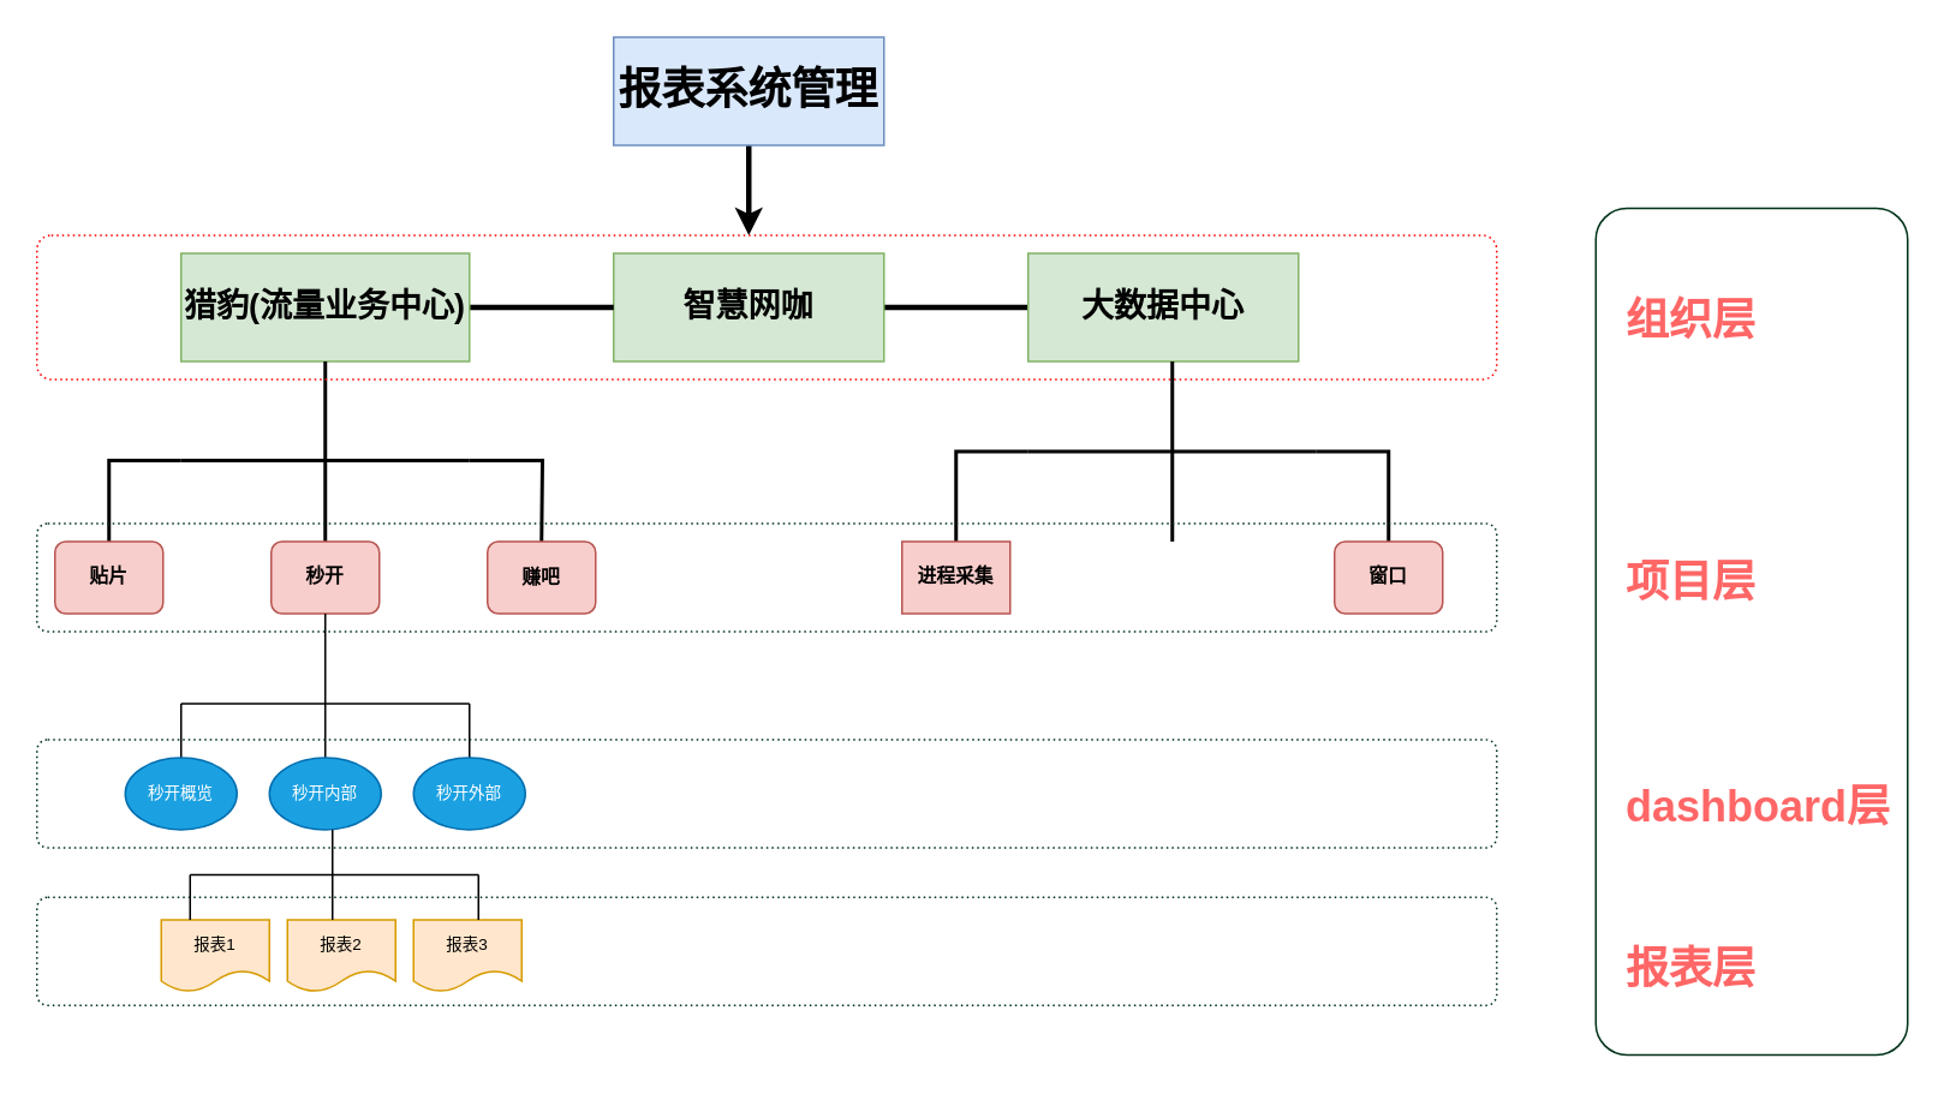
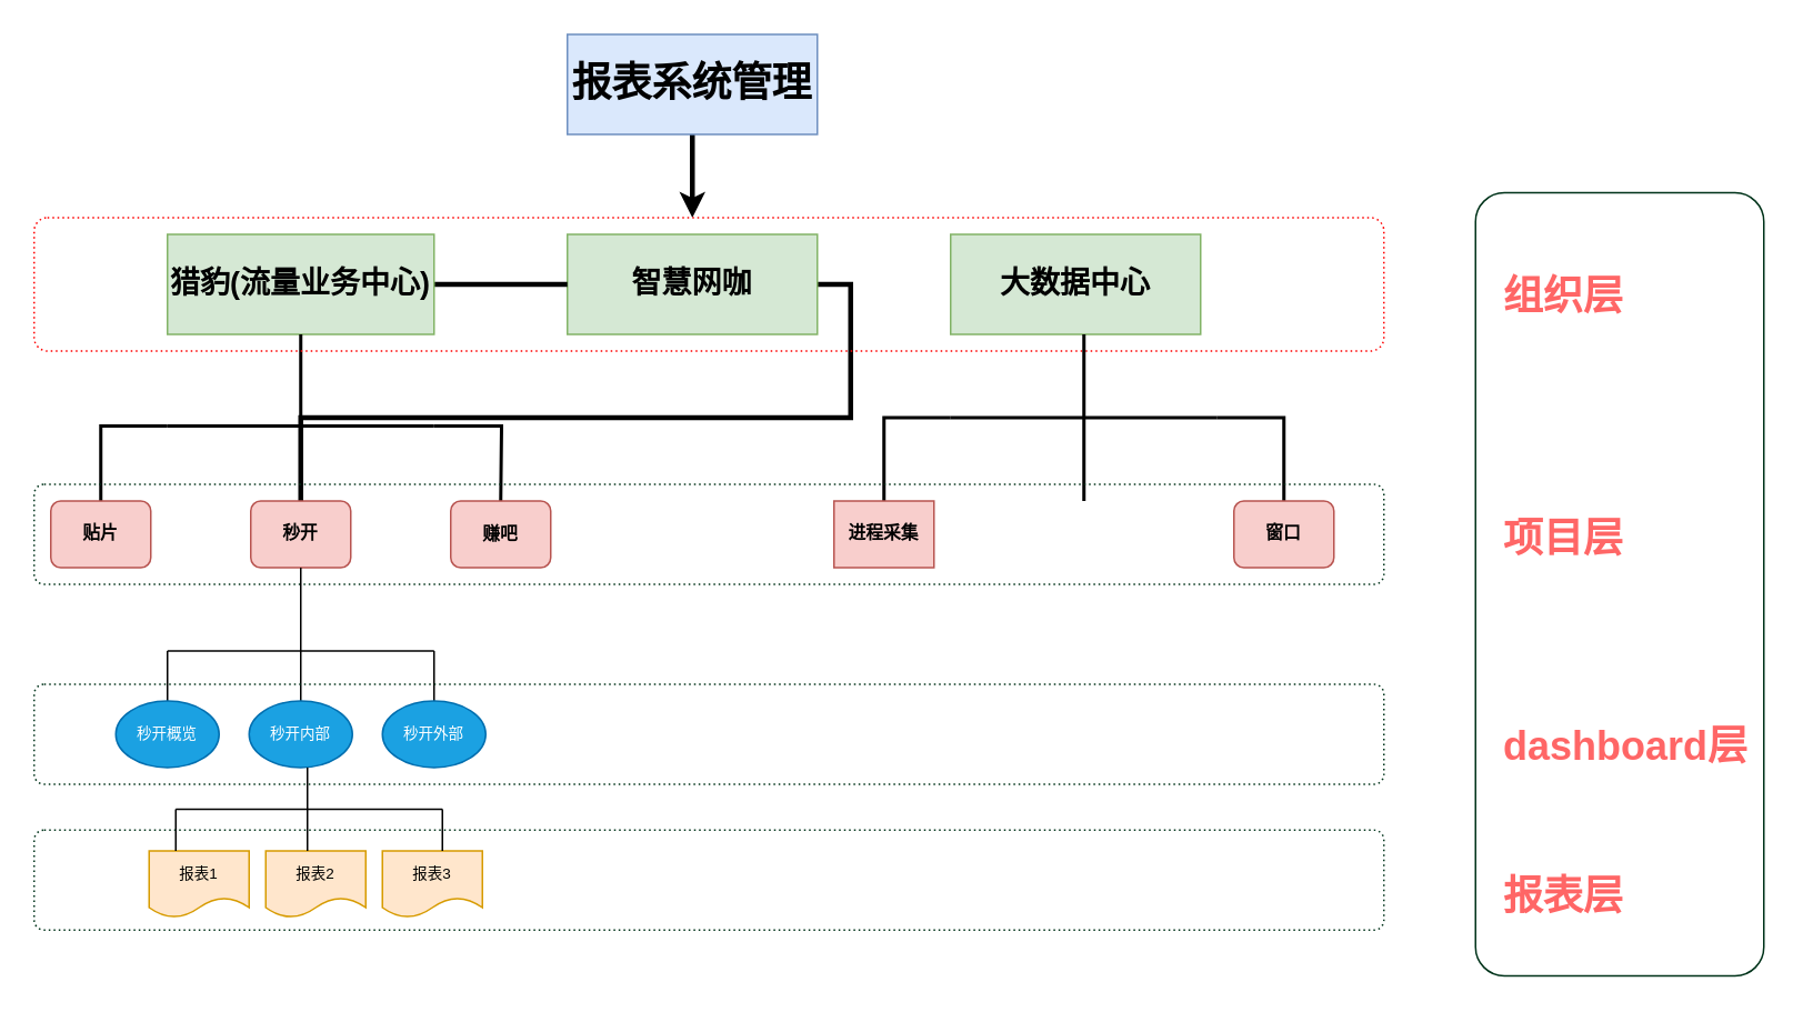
- <mxCell id="4" style="edgeStyle=orthogonalEdgeStyle;rounded=0;orthogonalLoop=1;jettySize=auto;html=1;exitX=1;exitY=0.5;exitDx=0;exitDy=0;entryX=0;entryY=0.5;entryDx=0;entryDy=0;endArrow=none;endFill=0;strokeWidth=3;" edge="1" parent="1" source="5" target="8"><mxGeometry relative="1" as="geometry" /></mxCell>
+ <mxCell id="4" style="edgeStyle=orthogonalEdgeStyle;rounded=0;orthogonalLoop=1;jettySize=auto;html=1;exitX=1;exitY=0.5;exitDx=0;exitDy=0;endArrow=none;endFill=0;strokeWidth=3;" edge="1" parent="1" source="5" target="20"><mxGeometry relative="1" as="geometry" /></mxCell>
